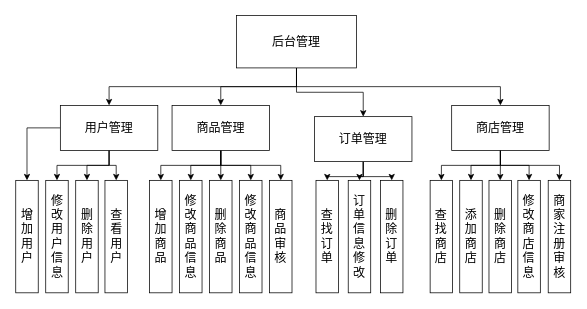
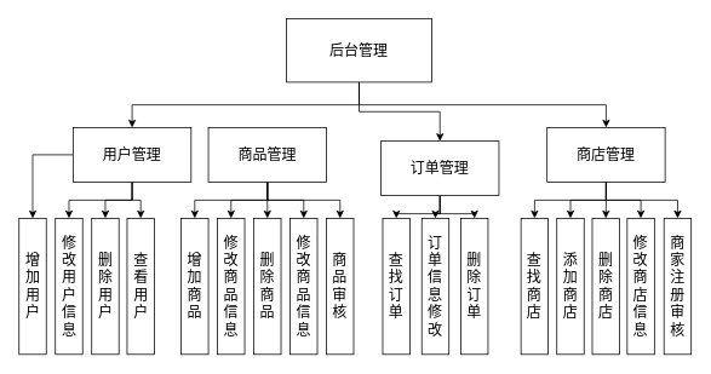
- <mxCell id="2" style="edgeStyle=orthogonalEdgeStyle;rounded=0;orthogonalLoop=1;jettySize=auto;html=1;" parent="1" source="6" target="17" edge="1"><mxGeometry relative="1" as="geometry" /></mxCell>
